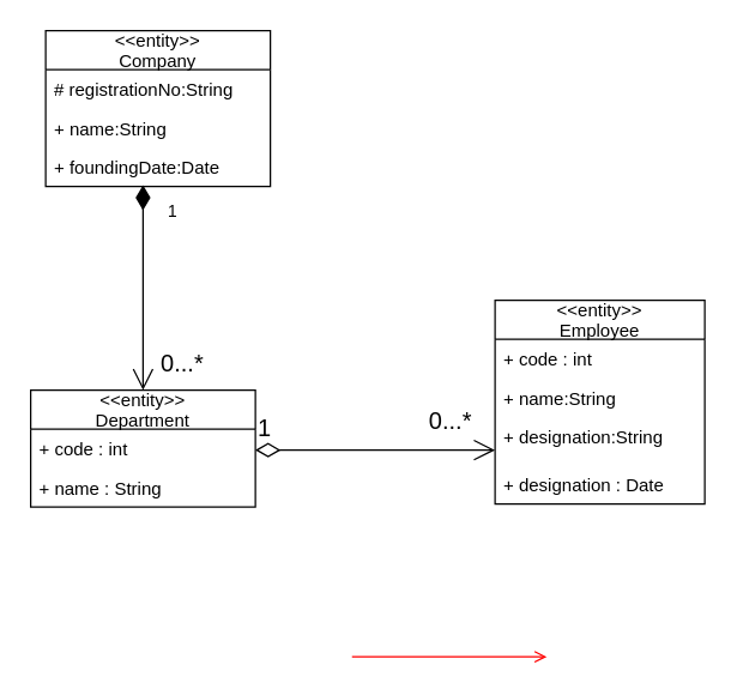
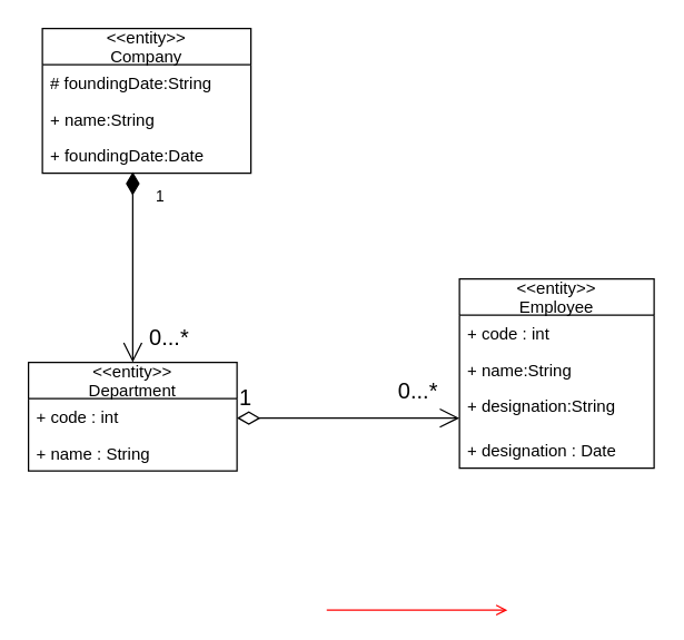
- <mxCell id="4" value="# registrationNo:String" style="text;strokeColor=none;fillColor=none;align=left;verticalAlign=top;spacingLeft=4;spacingRight=4;overflow=hidden;rotatable=0;points=[[0,0.5],[1,0.5]];portConstraint=eastwest;" parent="3" vertex="1"><mxGeometry y="26" width="150" height="26" as="geometry" /></mxCell>
+ <mxCell id="4" value="# foundingDate:String" style="text;strokeColor=none;fillColor=none;align=left;verticalAlign=top;spacingLeft=4;spacingRight=4;overflow=hidden;rotatable=0;points=[[0,0.5],[1,0.5]];portConstraint=eastwest;" parent="3" vertex="1"><mxGeometry y="26" width="150" height="26" as="geometry" /></mxCell>
